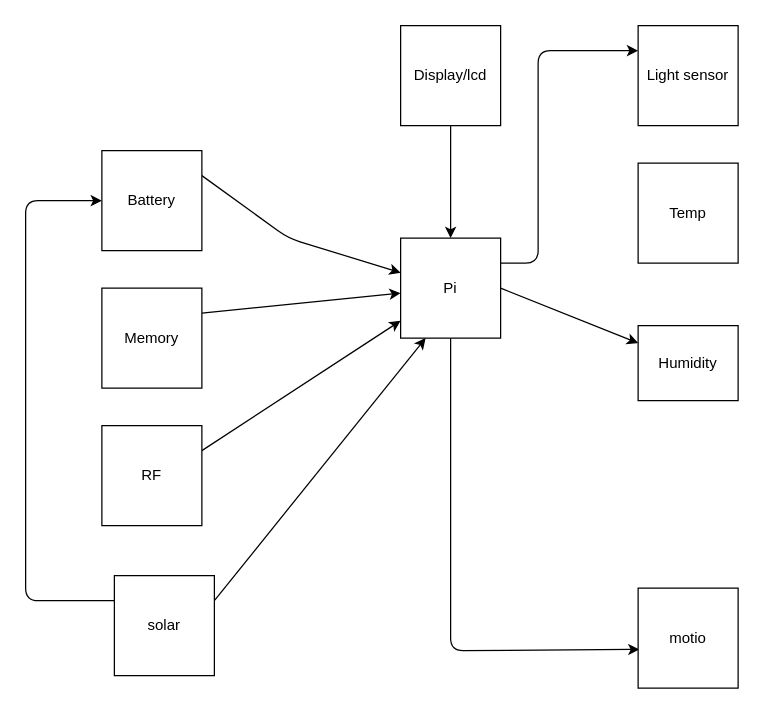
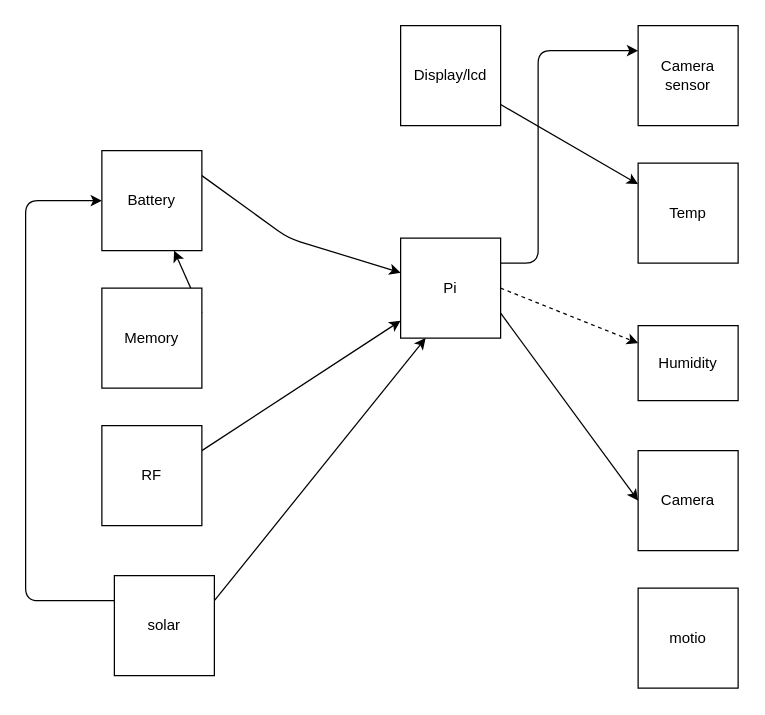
- <mxCell id="9" value="Light sensor" style="whiteSpace=wrap;html=1;aspect=fixed;" vertex="1" parent="1"><mxGeometry x="510" y="20" width="80" height="80" as="geometry" /></mxCell>
+ <mxCell id="9" value="Camera sensor" style="whiteSpace=wrap;html=1;aspect=fixed;" vertex="1" parent="1"><mxGeometry x="510" y="20" width="80" height="80" as="geometry" /></mxCell>
- <mxCell id="7" value="" style="edgeStyle=none;html=1;" edge="1" parent="1" source="8" target="6"><mxGeometry relative="1" as="geometry" /></mxCell>
+ <mxCell id="7" value="" style="edgeStyle=none;html=1;" edge="1" parent="1" source="8" target="10"><mxGeometry relative="1" as="geometry" /></mxCell>
- <mxCell id="16" style="edgeStyle=none;html=1;exitX=1;exitY=0.25;exitDx=0;exitDy=0;" edge="1" parent="1" source="17" target="6"><mxGeometry relative="1" as="geometry" /></mxCell>
+ <mxCell id="16" style="edgeStyle=none;html=1;exitX=1;exitY=0.25;exitDx=0;exitDy=0;" edge="1" parent="1" source="17" target="15"><mxGeometry relative="1" as="geometry" /></mxCell>
- <mxCell id="3" style="edgeStyle=none;html=1;exitX=1;exitY=0.5;exitDx=0;exitDy=0;" edge="1" parent="1" source="6" target="11"><mxGeometry relative="1" as="geometry" /></mxCell>
+ <mxCell id="3" style="edgeStyle=none;html=1;exitX=1;exitY=0.5;exitDx=0;exitDy=0;dashed=1;" edge="1" parent="1" source="6" target="11"><mxGeometry relative="1" as="geometry" /></mxCell>
+ <mxCell id="4" style="edgeStyle=none;html=1;exitX=1;exitY=0.75;exitDx=0;exitDy=0;entryX=0;entryY=0.5;entryDx=0;entryDy=0;" edge="1" parent="1" source="6" target="12"><mxGeometry relative="1" as="geometry" /></mxCell>
+ <mxCell id="12" value="Camera" style="whiteSpace=wrap;html=1;aspect=fixed;" vertex="1" parent="1"><mxGeometry x="510" y="360" width="80" height="80" as="geometry" /></mxCell>
- <mxCell id="5" style="edgeStyle=none;html=1;exitX=0.5;exitY=1;exitDx=0;exitDy=0;entryX=0.013;entryY=0.613;entryDx=0;entryDy=0;entryPerimeter=0;" edge="1" parent="1" source="6" target="13"><mxGeometry relative="1" as="geometry"><Array as="points"><mxPoint x="360" y="520" /></Array></mxGeometry></mxCell>
